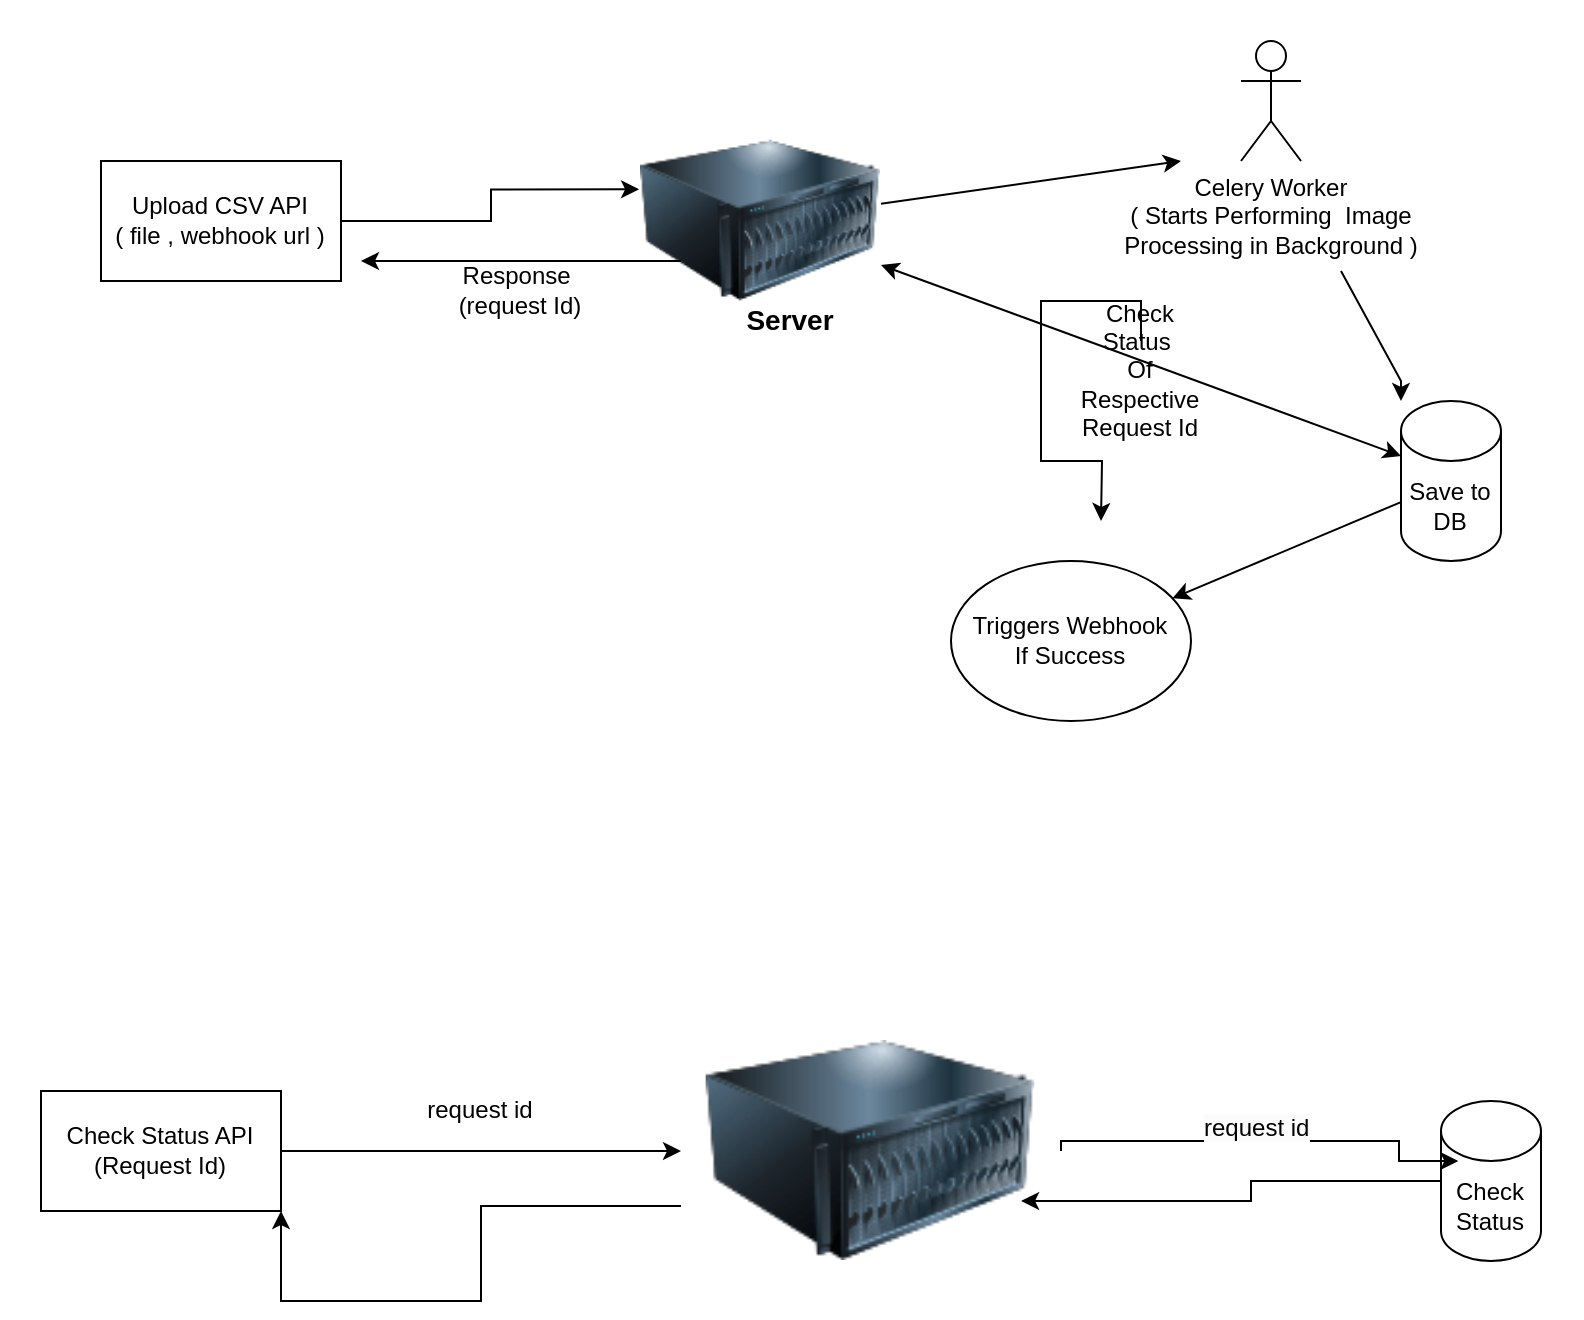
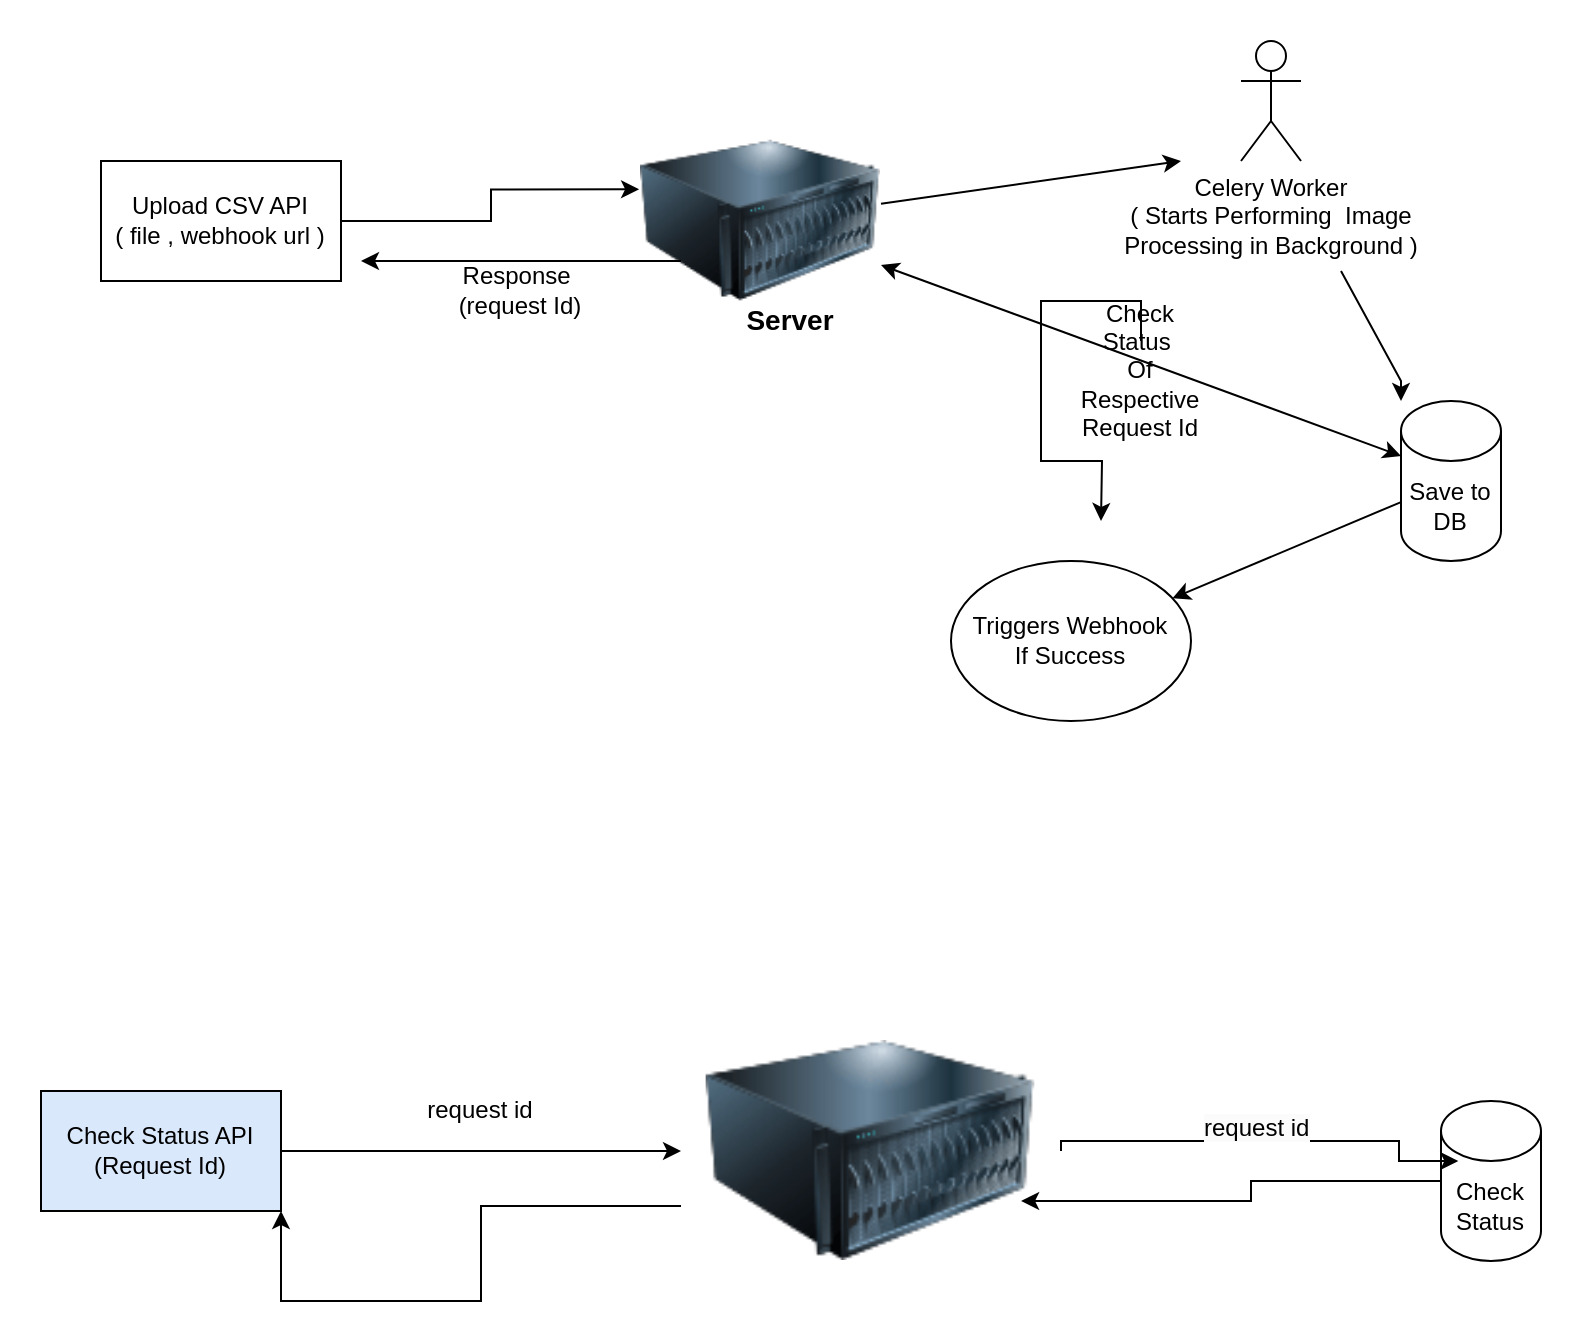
- <mxCell id="15" value="Check Status API&lt;br&gt;(Request Id)" style="rounded=0;whiteSpace=wrap;html=1;" vertex="1" parent="1"><mxGeometry y="545" width="120" height="60" as="geometry" x="20" /></mxCell>
+ <mxCell id="15" value="Check Status API&lt;br&gt;(Request Id)" style="rounded=0;whiteSpace=wrap;html=1;fillColor=#dae8fc;" vertex="1" parent="1"><mxGeometry y="545" width="120" height="60" as="geometry" x="20" /></mxCell>
